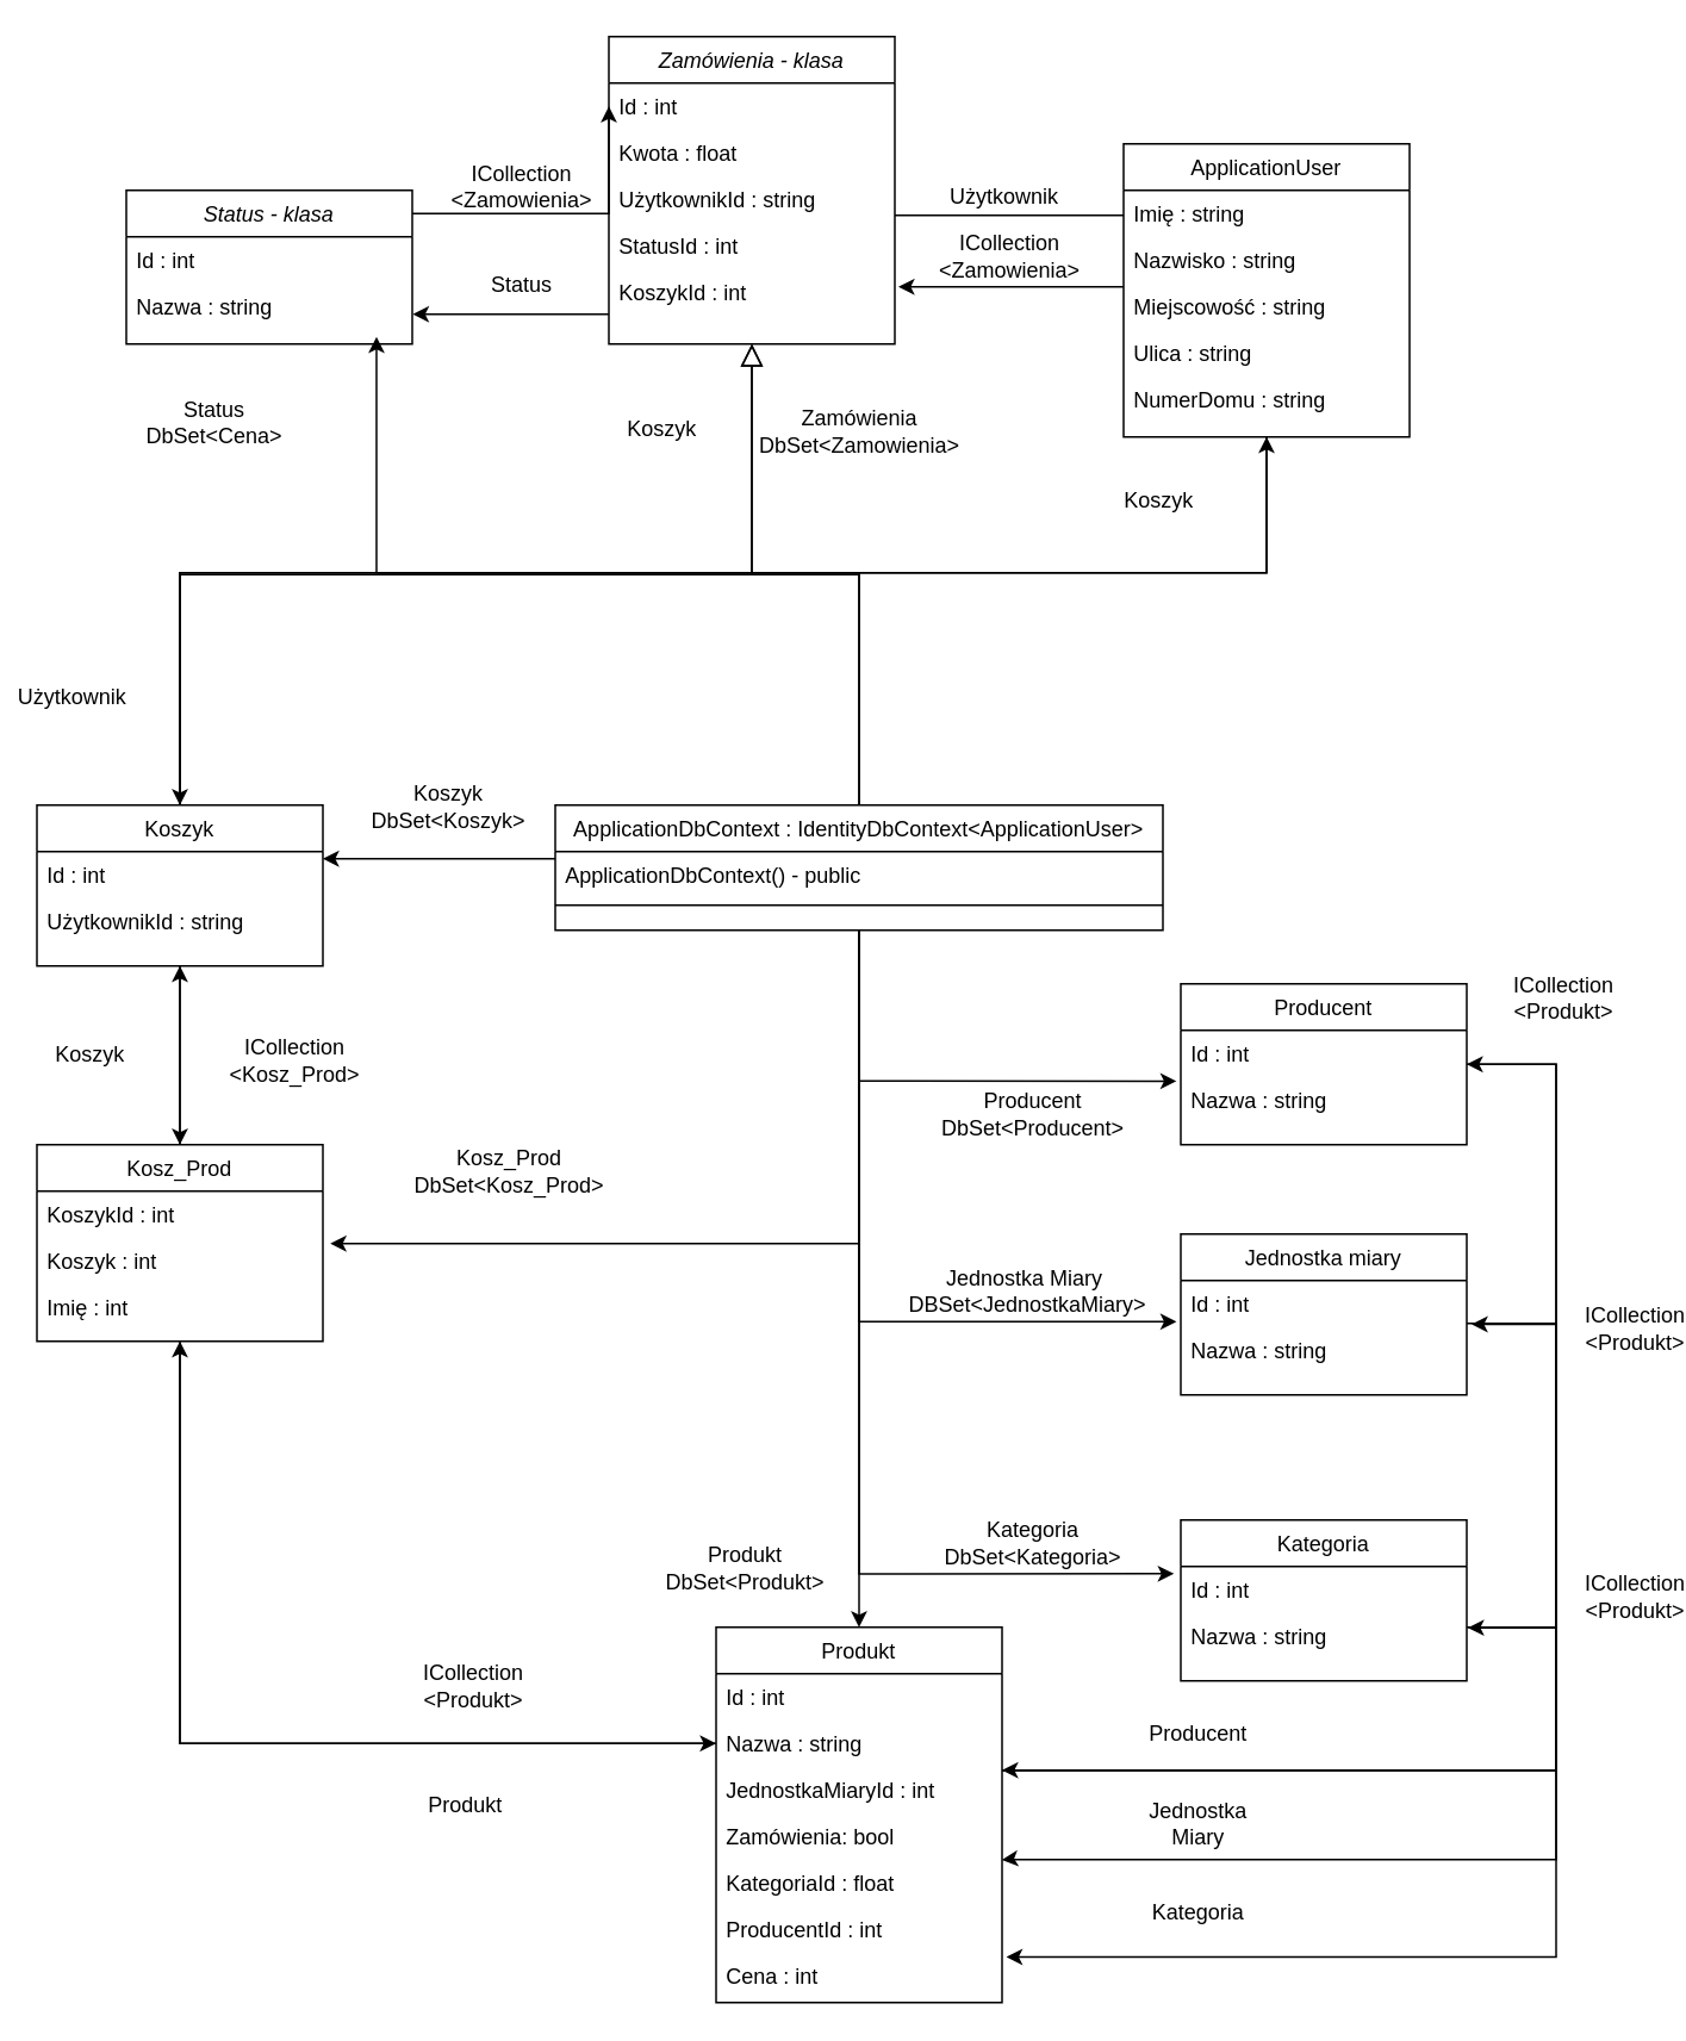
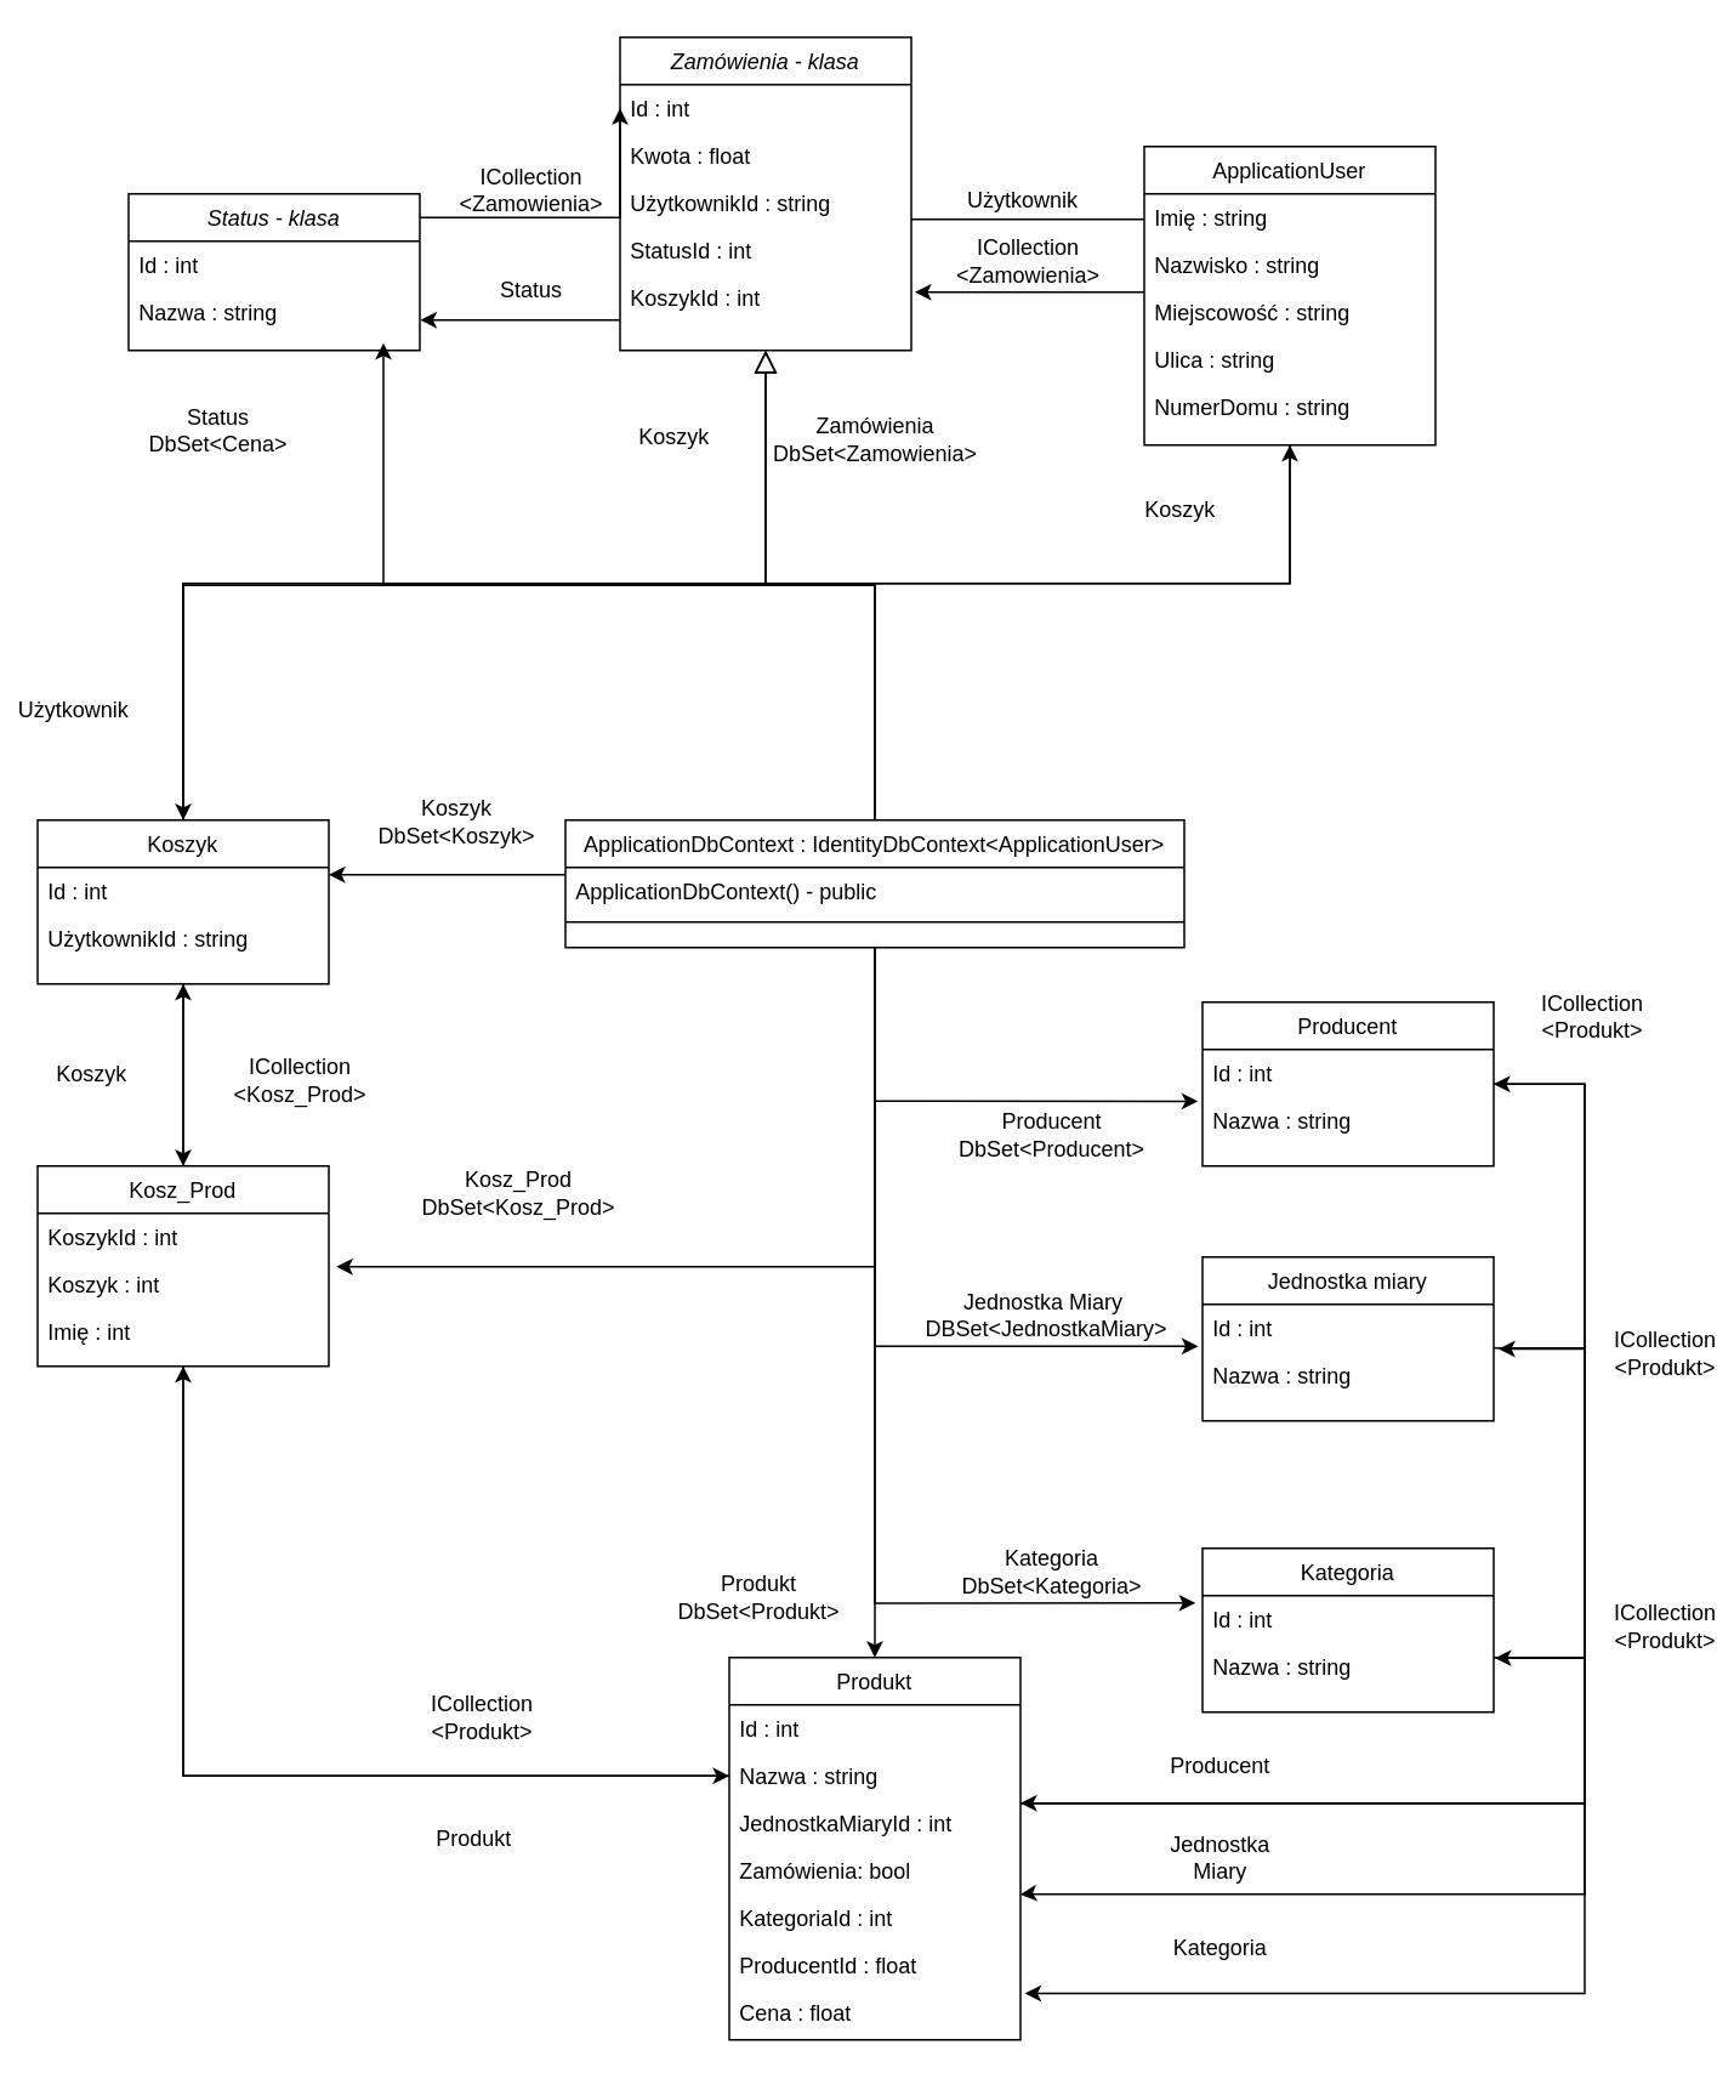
- <mxCell id="64" value="KategoriaId : float" style="text;align=left;verticalAlign=top;spacingLeft=4;spacingRight=4;overflow=hidden;rotatable=0;points=[[0,0.5],[1,0.5]];portConstraint=eastwest;rounded=0;shadow=0;html=0;" vertex="1" parent="59"><mxGeometry y="130" width="160" height="26" as="geometry" /></mxCell>
+ <mxCell id="64" value="KategoriaId : int" style="text;align=left;verticalAlign=top;spacingLeft=4;spacingRight=4;overflow=hidden;rotatable=0;points=[[0,0.5],[1,0.5]];portConstraint=eastwest;rounded=0;shadow=0;html=0;" vertex="1" parent="59"><mxGeometry y="130" width="160" height="26" as="geometry" /></mxCell>
- <mxCell id="65" value="ProducentId : int" style="text;align=left;verticalAlign=top;spacingLeft=4;spacingRight=4;overflow=hidden;rotatable=0;points=[[0,0.5],[1,0.5]];portConstraint=eastwest;rounded=0;shadow=0;html=0;" vertex="1" parent="59"><mxGeometry y="156" width="160" height="26" as="geometry" /></mxCell>
+ <mxCell id="65" value="ProducentId : float" style="text;align=left;verticalAlign=top;spacingLeft=4;spacingRight=4;overflow=hidden;rotatable=0;points=[[0,0.5],[1,0.5]];portConstraint=eastwest;rounded=0;shadow=0;html=0;" vertex="1" parent="59"><mxGeometry y="156" width="160" height="26" as="geometry" /></mxCell>
- <mxCell id="66" value="Cena : int" style="text;align=left;verticalAlign=top;spacingLeft=4;spacingRight=4;overflow=hidden;rotatable=0;points=[[0,0.5],[1,0.5]];portConstraint=eastwest;rounded=0;shadow=0;html=0;" vertex="1" parent="59"><mxGeometry y="182" width="160" height="26" as="geometry" /></mxCell>
+ <mxCell id="66" value="Cena : float" style="text;align=left;verticalAlign=top;spacingLeft=4;spacingRight=4;overflow=hidden;rotatable=0;points=[[0,0.5],[1,0.5]];portConstraint=eastwest;rounded=0;shadow=0;html=0;" vertex="1" parent="59"><mxGeometry y="182" width="160" height="26" as="geometry" /></mxCell>
